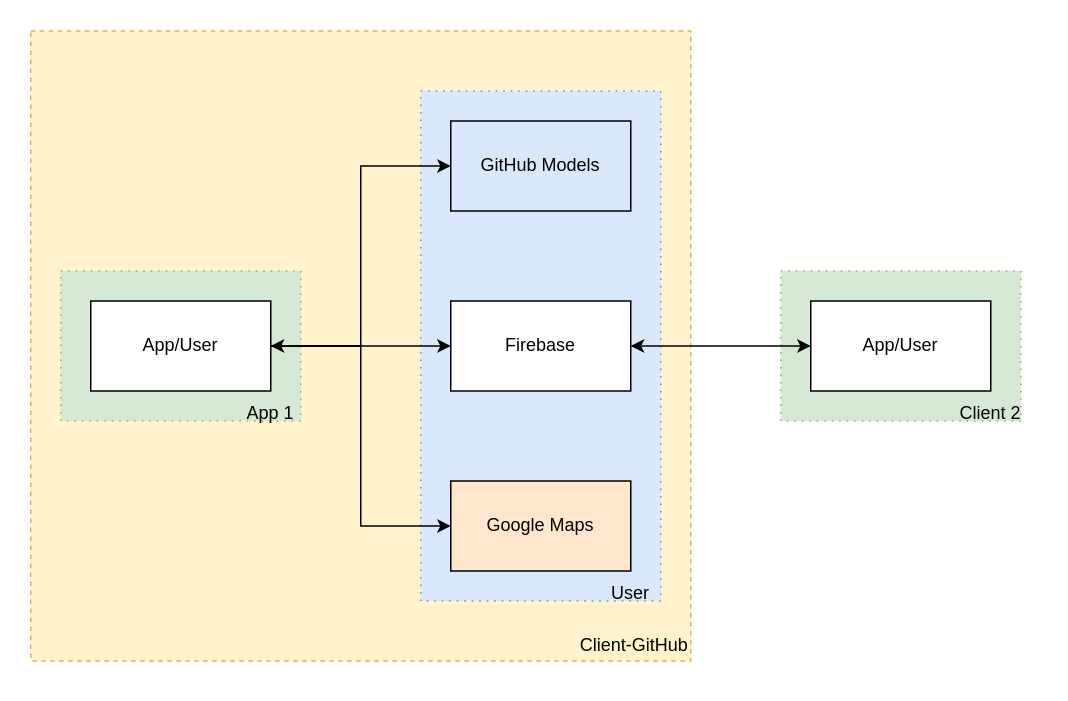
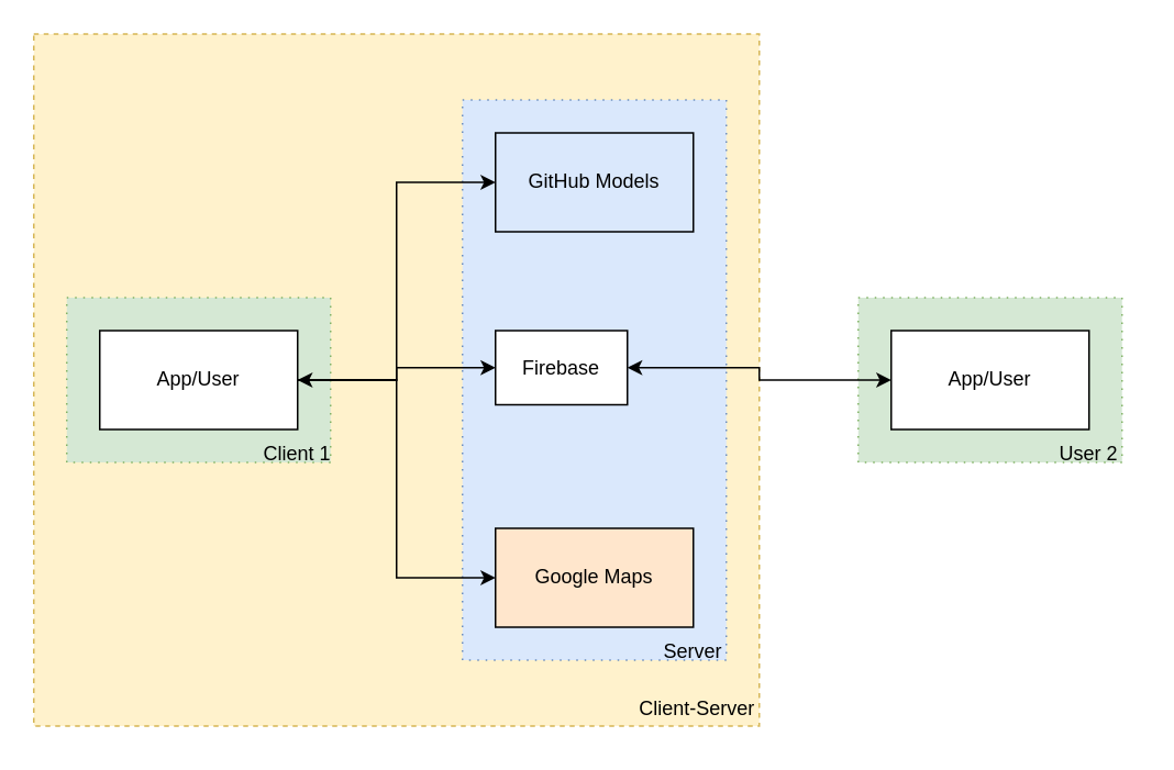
- <mxCell id="11" value="Firebase" style="rounded=0;whiteSpace=wrap;html=1;" vertex="1" parent="1"><mxGeometry x="300" y="200" width="120" height="60" as="geometry" /></mxCell>
+ <mxCell id="11" value="Firebase" style="rounded=0;whiteSpace=wrap;html=1;" vertex="1" parent="1"><mxGeometry x="300" y="200" width="80" height="45" as="geometry" /></mxCell>
- <mxCell id="15" value="App 1" style="text;html=1;align=center;verticalAlign=middle;whiteSpace=wrap;rounded=0;" vertex="1" parent="1"><mxGeometry x="150" y="260" width="60" height="30" as="geometry" /></mxCell>
+ <mxCell id="15" value="Client 1" style="text;html=1;align=center;verticalAlign=middle;whiteSpace=wrap;rounded=0;" vertex="1" parent="1"><mxGeometry x="150" y="260" width="60" height="30" as="geometry" /></mxCell>
- <mxCell id="16" value="Client 2" style="text;html=1;align=center;verticalAlign=middle;whiteSpace=wrap;rounded=0;" vertex="1" parent="1"><mxGeometry x="630" y="260" width="60" height="30" as="geometry" /></mxCell>
+ <mxCell id="16" value="User 2" style="text;html=1;align=center;verticalAlign=middle;whiteSpace=wrap;rounded=0;" vertex="1" parent="1"><mxGeometry x="630" y="260" width="60" height="30" as="geometry" /></mxCell>
- <mxCell id="17" value="User" style="text;html=1;align=center;verticalAlign=middle;whiteSpace=wrap;rounded=0;" vertex="1" parent="1"><mxGeometry x="390" y="380" width="60" height="30" as="geometry" /></mxCell>
+ <mxCell id="17" value="Server" style="text;html=1;align=center;verticalAlign=middle;whiteSpace=wrap;rounded=0;" vertex="1" parent="1"><mxGeometry x="390" y="380" width="60" height="30" as="geometry" /></mxCell>
- <mxCell id="18" value="Client-GitHub" style="text;html=1;align=center;verticalAlign=middle;whiteSpace=wrap;rounded=0;" vertex="1" parent="1"><mxGeometry x="385" y="415" width="75" height="30" as="geometry" /></mxCell>
+ <mxCell id="18" value="Client-Server" style="text;html=1;align=center;verticalAlign=middle;whiteSpace=wrap;rounded=0;" vertex="1" parent="1"><mxGeometry x="385" y="415" width="75" height="30" as="geometry" /></mxCell>
